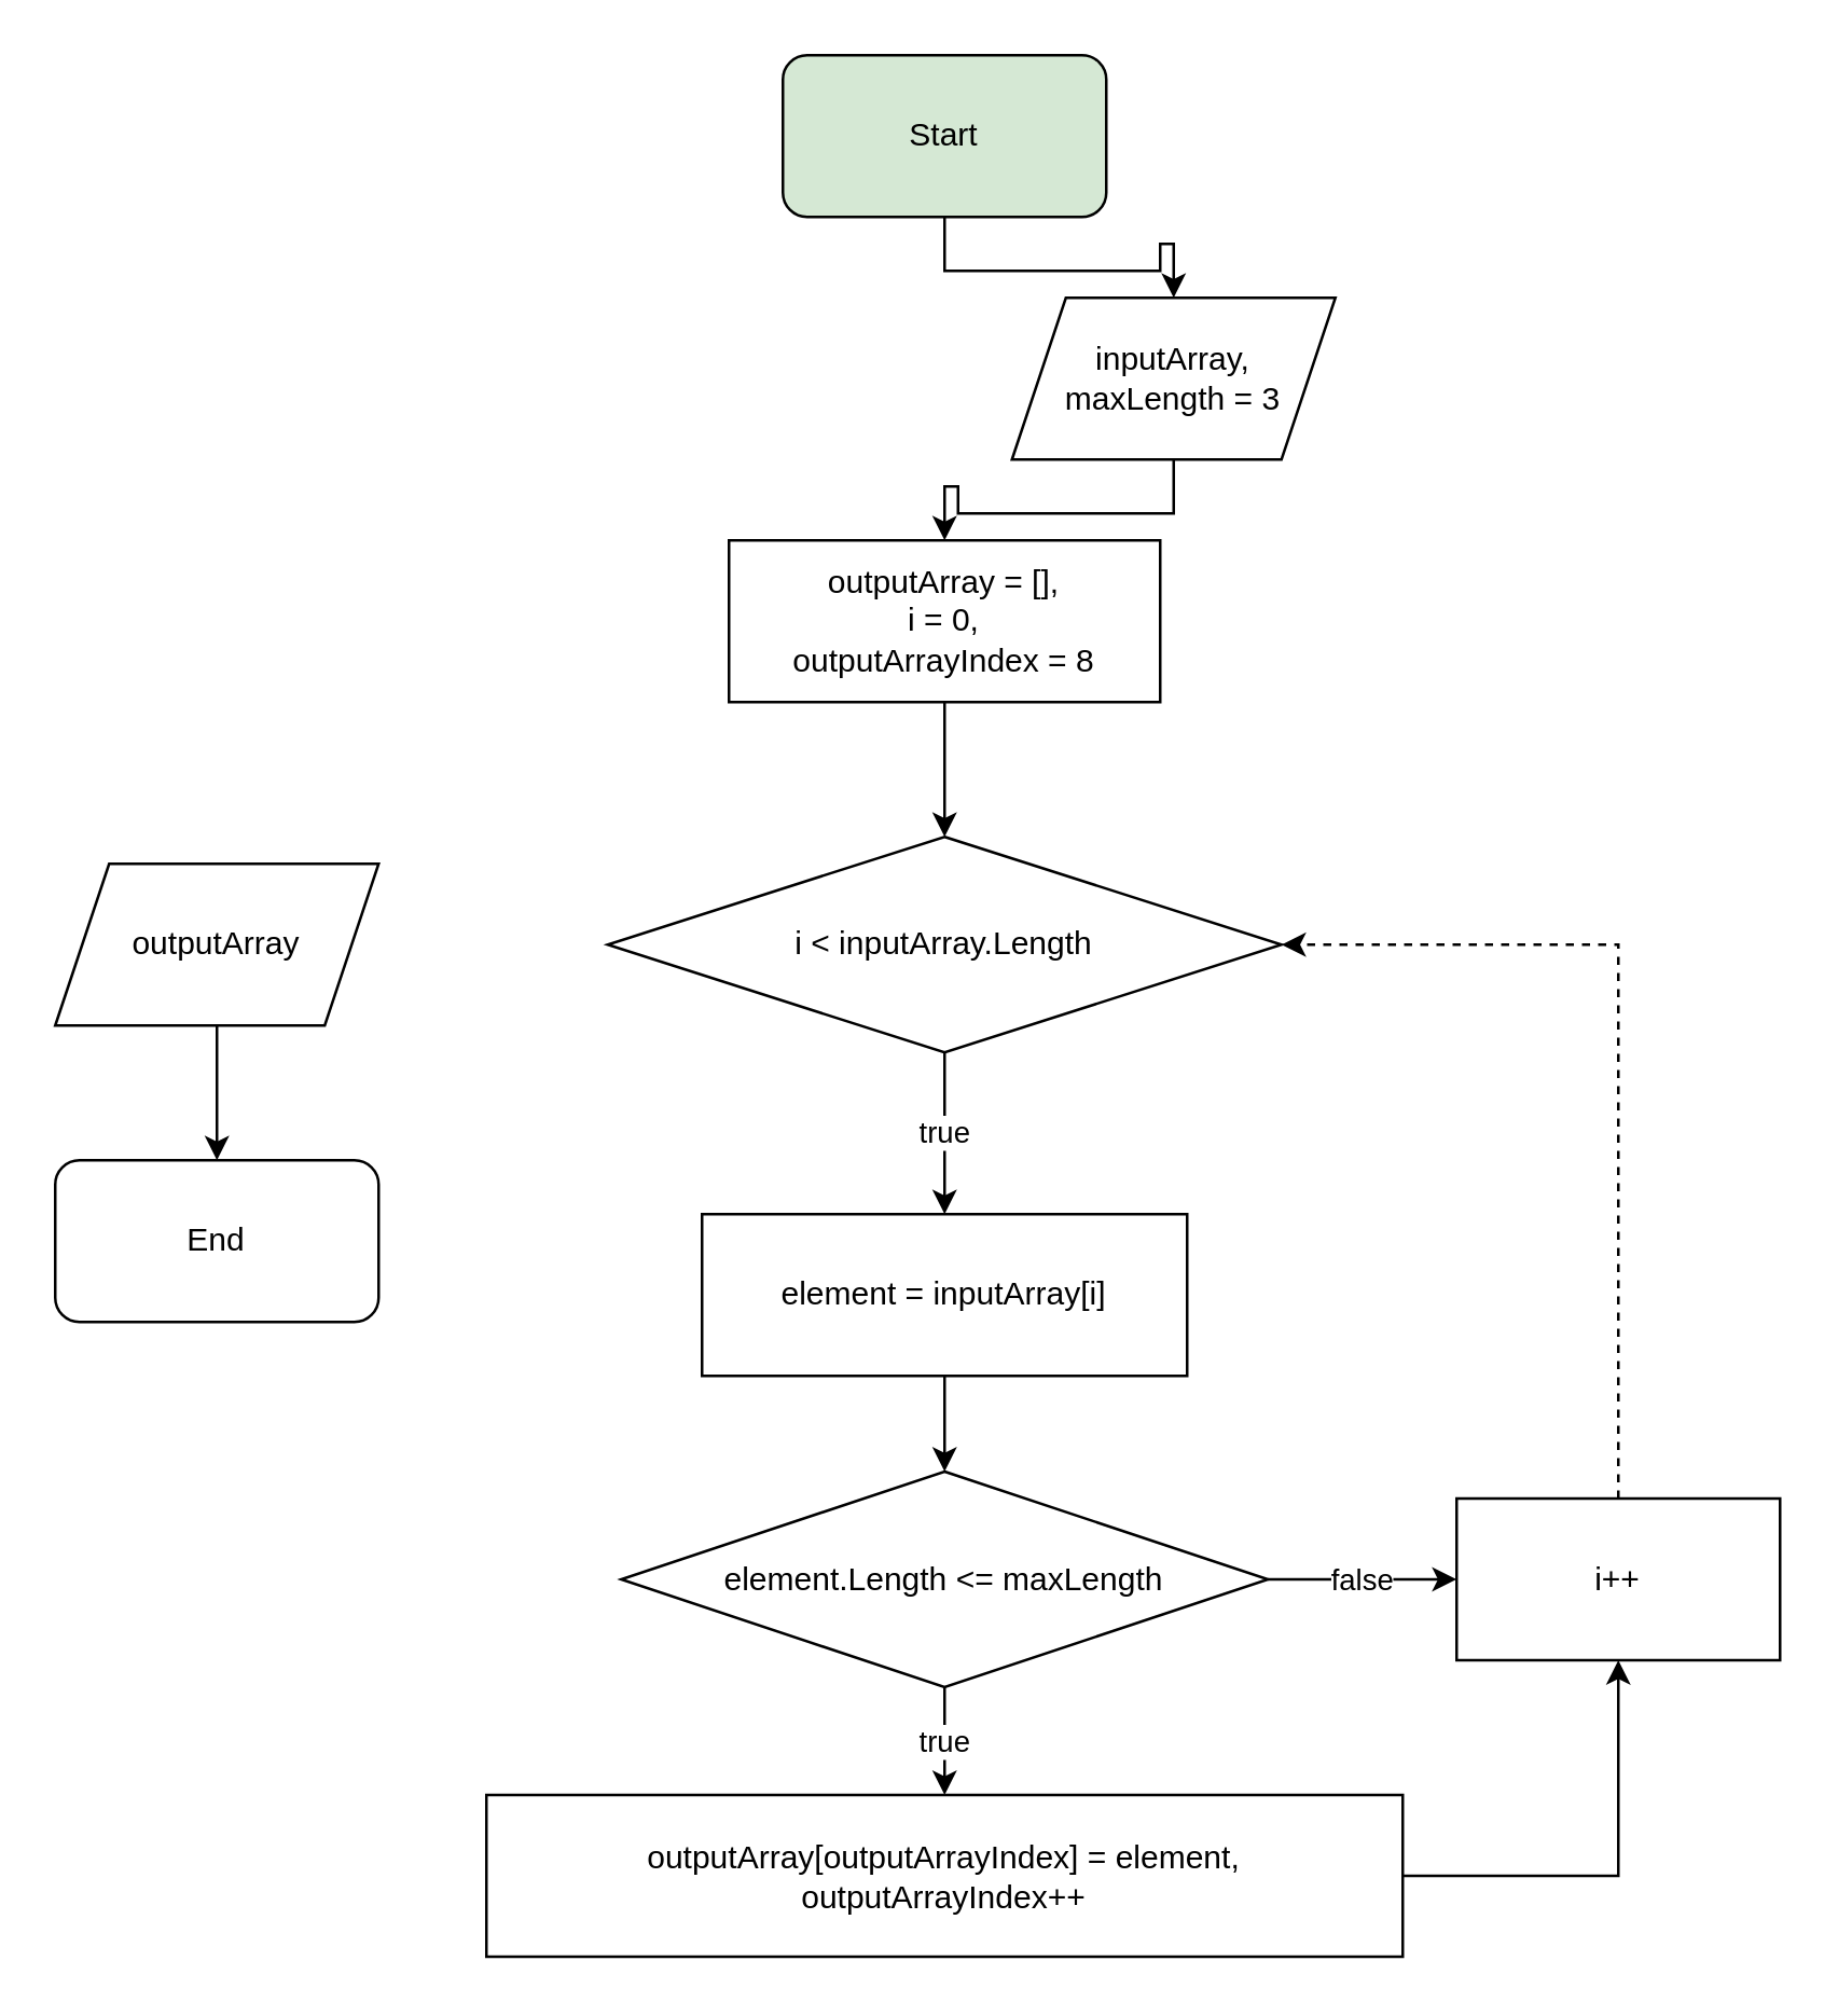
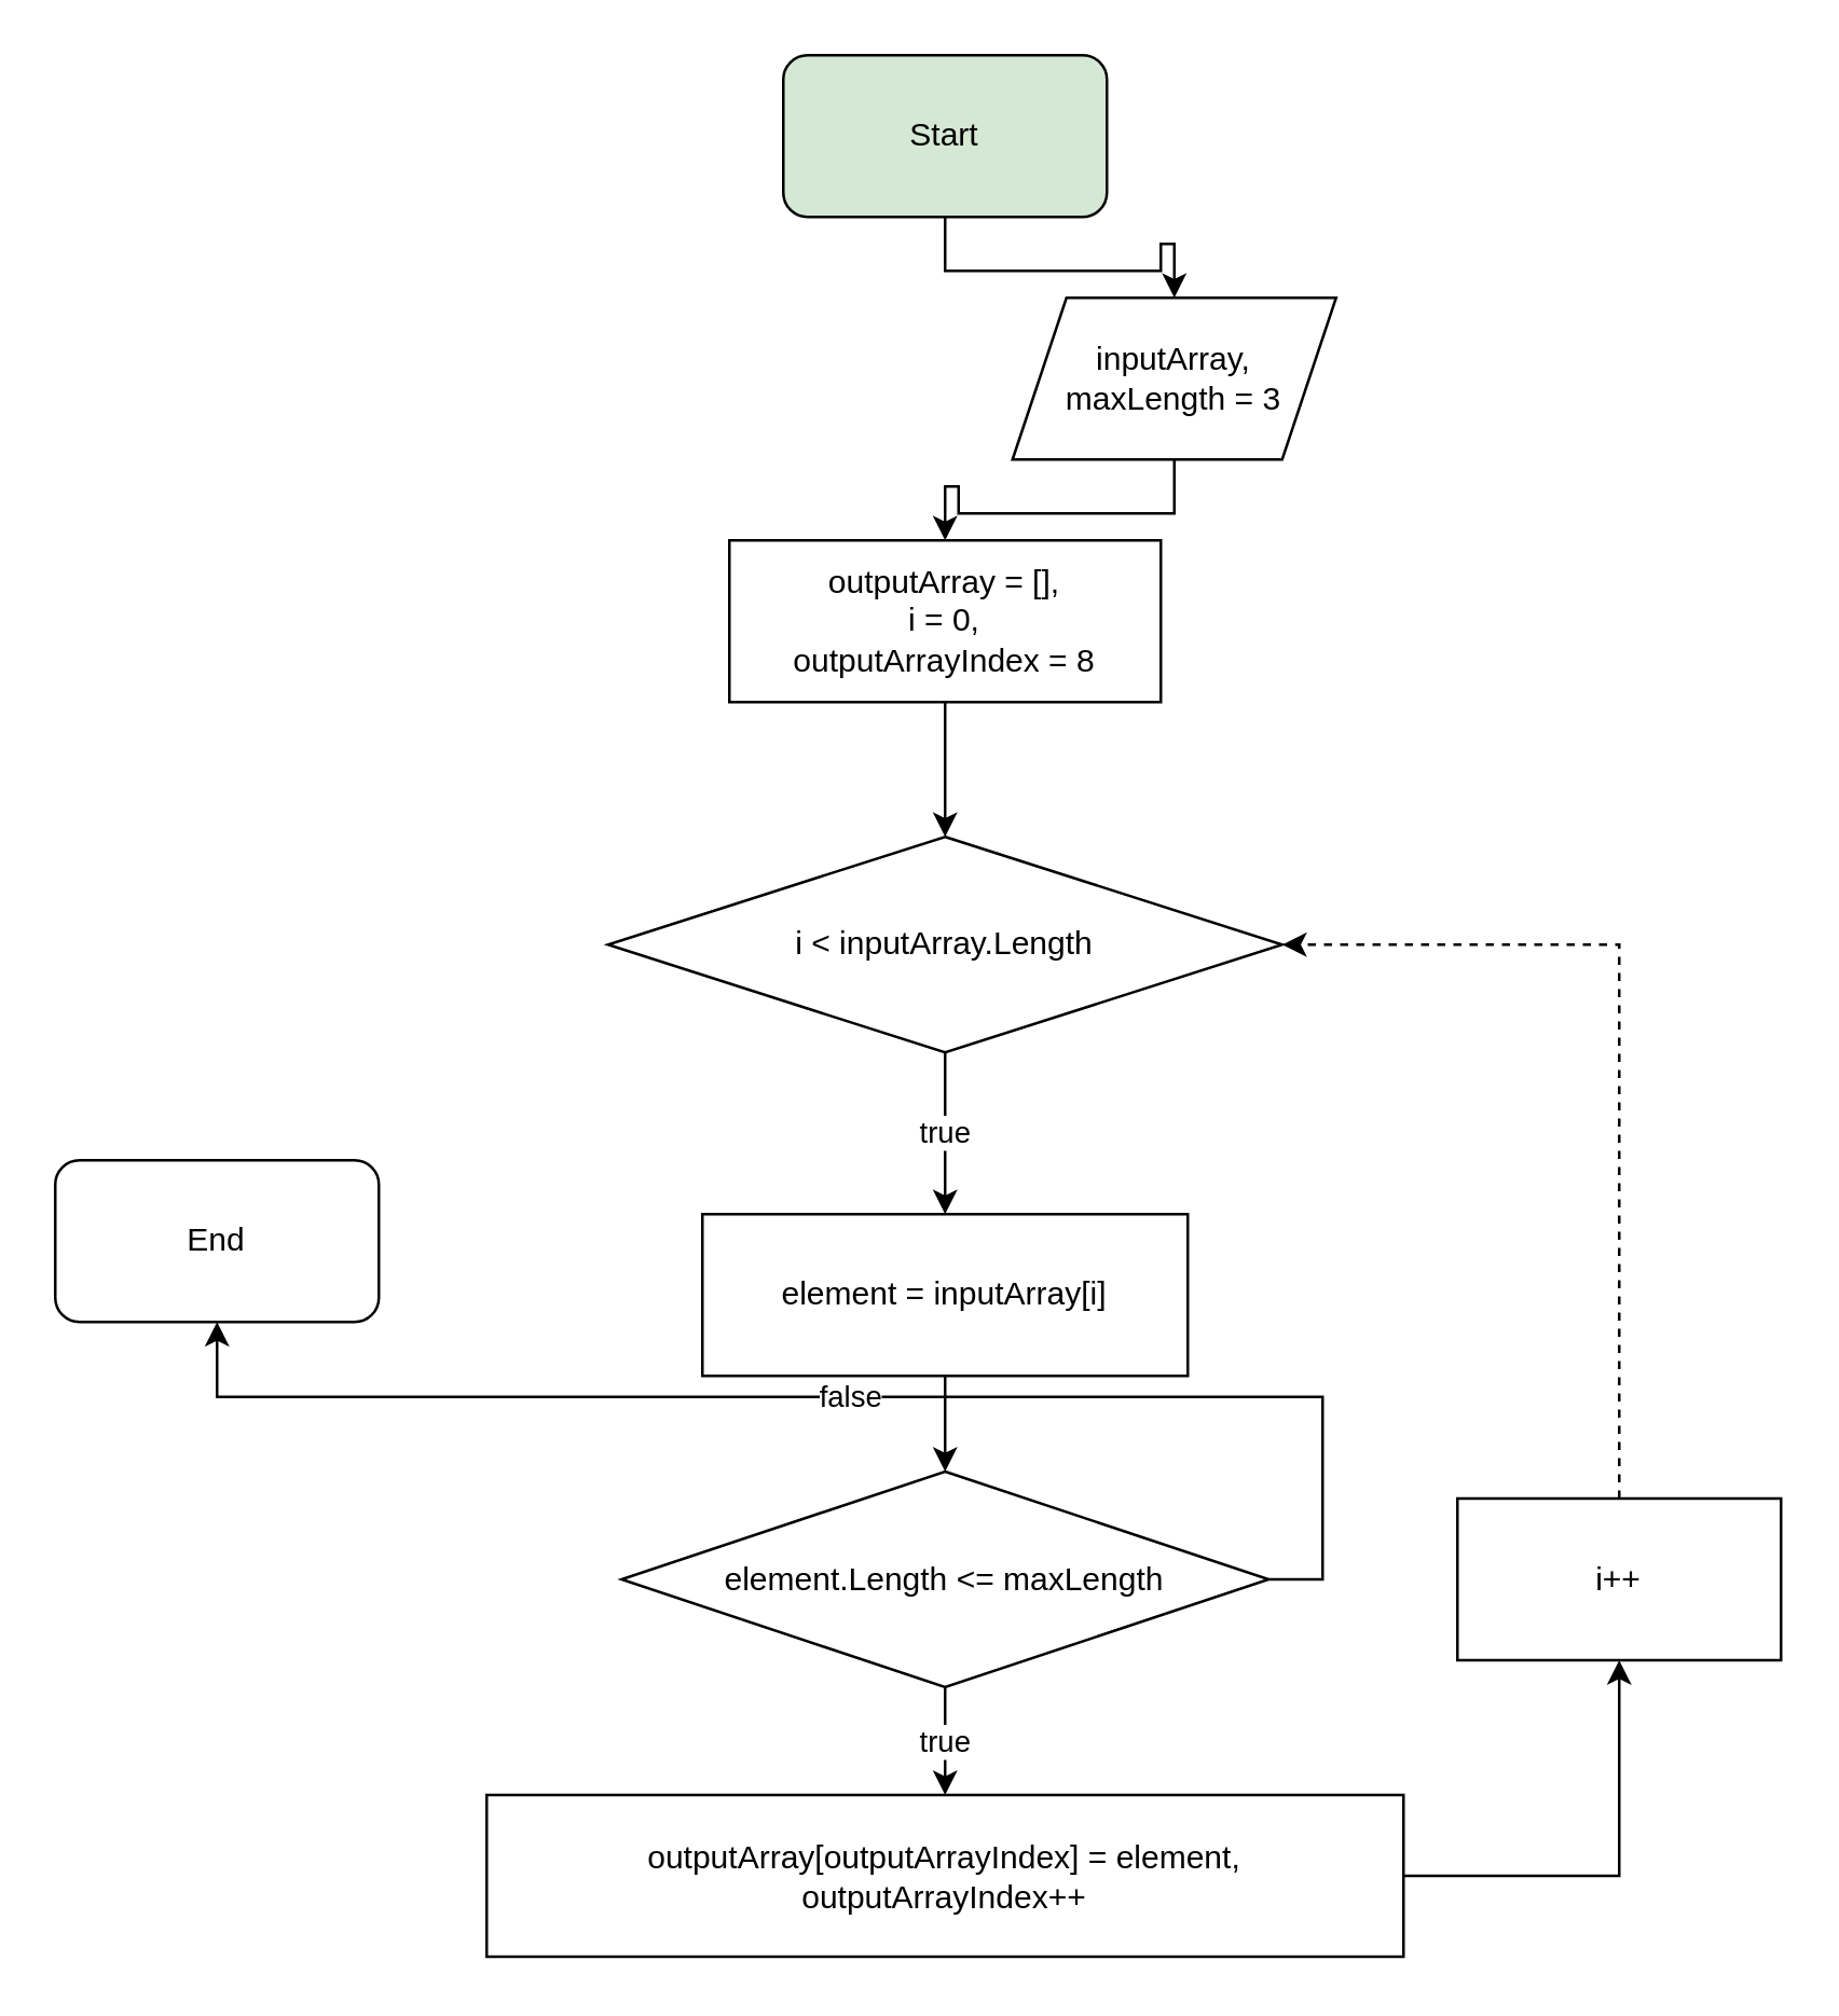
- <mxCell id="20" value="outputArray" style="shape=parallelogram;perimeter=parallelogramPerimeter;whiteSpace=wrap;html=1;fixedSize=1;" vertex="1" parent="1"><mxGeometry x="20" y="320" width="120" height="60" as="geometry" /></mxCell>
- <mxCell id="19" style="edgeStyle=orthogonalEdgeStyle;rounded=0;orthogonalLoop=1;jettySize=auto;html=1;entryX=0.5;entryY=0;entryDx=0;entryDy=0;" edge="1" parent="1" source="20" target="21"><mxGeometry relative="1" as="geometry" /></mxCell>
- <mxCell id="15" value="false" style="edgeStyle=orthogonalEdgeStyle;rounded=0;orthogonalLoop=1;jettySize=auto;html=1;exitX=1;exitY=0.5;exitDx=0;exitDy=0;entryX=0;entryY=0.5;entryDx=0;entryDy=0;" edge="1" parent="1" source="16" target="11"><mxGeometry relative="1" as="geometry"><mxPoint x="530" y="585.618" as="targetPoint" /></mxGeometry></mxCell>
+ <mxCell id="15" value="false" style="edgeStyle=orthogonalEdgeStyle;rounded=0;orthogonalLoop=1;jettySize=auto;html=1;exitX=1;exitY=0.5;exitDx=0;exitDy=0;" edge="1" parent="1" source="16" target="21"><mxGeometry relative="1" as="geometry"><mxPoint x="530" y="585.618" as="targetPoint" /></mxGeometry></mxCell>
